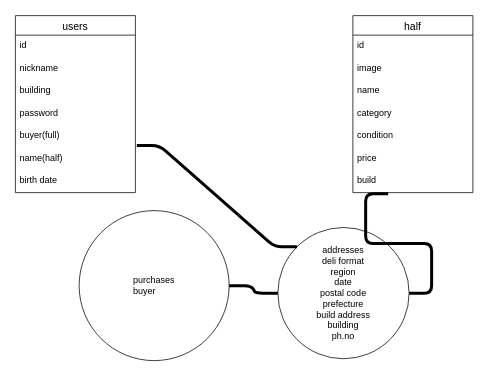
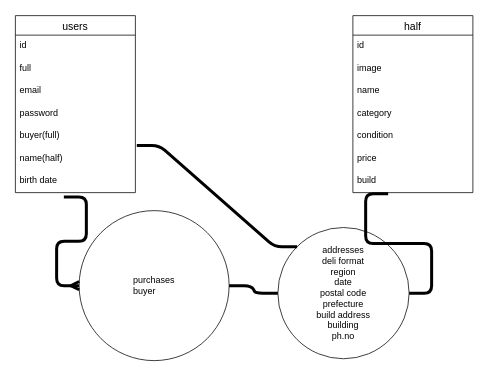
- <mxCell id="4" value="nickname" style="text;strokeColor=none;fillColor=none;spacingLeft=4;spacingRight=4;overflow=hidden;rotatable=0;points=[[0,0.5],[1,0.5]];portConstraint=eastwest;fontSize=12;" vertex="1" parent="2"><mxGeometry y="56" width="160" height="30" as="geometry" /></mxCell>
+ <mxCell id="4" value="full" style="text;strokeColor=none;fillColor=none;spacingLeft=4;spacingRight=4;overflow=hidden;rotatable=0;points=[[0,0.5],[1,0.5]];portConstraint=eastwest;fontSize=12;" vertex="1" parent="2"><mxGeometry y="56" width="160" height="30" as="geometry" /></mxCell>
- <mxCell id="5" value="building" style="text;strokeColor=none;fillColor=none;spacingLeft=4;spacingRight=4;overflow=hidden;rotatable=0;points=[[0,0.5],[1,0.5]];portConstraint=eastwest;fontSize=12;" vertex="1" parent="2"><mxGeometry y="86" width="160" height="30" as="geometry" /></mxCell>
+ <mxCell id="5" value="email" style="text;strokeColor=none;fillColor=none;spacingLeft=4;spacingRight=4;overflow=hidden;rotatable=0;points=[[0,0.5],[1,0.5]];portConstraint=eastwest;fontSize=12;" vertex="1" parent="2"><mxGeometry y="86" width="160" height="30" as="geometry" /></mxCell>
+ <mxCell id="20" value="" style="edgeStyle=entityRelationEdgeStyle;fontSize=12;html=1;endArrow=ERmany;strokeWidth=4;exitX=0.404;exitY=1.192;exitDx=0;exitDy=0;exitPerimeter=0;" edge="1" parent="1" source="9" target="18"><mxGeometry width="100" height="100" relative="1" as="geometry"><mxPoint x="250" y="280" as="sourcePoint" /><mxPoint x="110" y="371" as="targetPoint" /></mxGeometry></mxCell>
